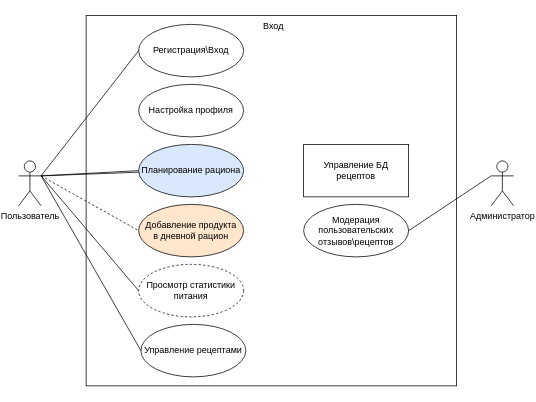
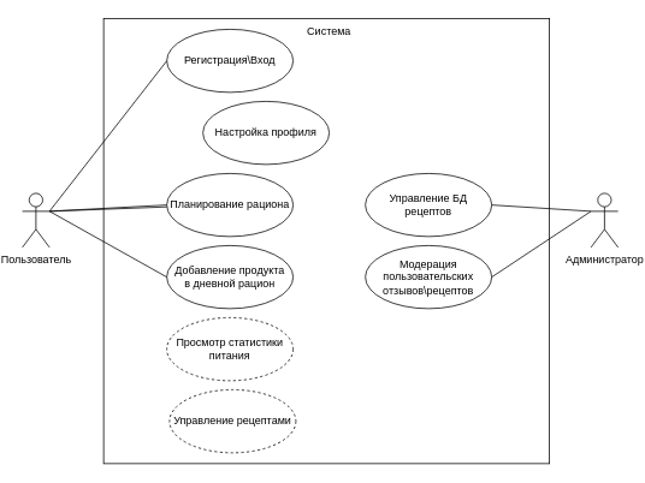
- <mxCell id="21" value="Вход" style="text;html=1;align=center;verticalAlign=middle;whiteSpace=wrap;rounded=0;" vertex="1" parent="1"><mxGeometry x="330" y="20" width="60" height="30" as="geometry" /></mxCell>
+ <mxCell id="21" value="Система" style="text;html=1;align=center;verticalAlign=middle;whiteSpace=wrap;rounded=0;" vertex="1" parent="1"><mxGeometry x="330" y="20" width="60" height="30" as="geometry" /></mxCell>
- <mxCell id="6" value="Настройка профиля" style="ellipse;whiteSpace=wrap;html=1;" parent="1" vertex="1"><mxGeometry x="180" y="112" width="140" height="70" as="geometry" /></mxCell>
+ <mxCell id="6" value="Настройка профиля" style="ellipse;whiteSpace=wrap;html=1;" parent="1" vertex="1"><mxGeometry x="220" y="112" width="140" height="70" as="geometry" /></mxCell>
- <mxCell id="7" value="Планирование рациона" style="ellipse;whiteSpace=wrap;html=1;fillColor=#dae8fc;" parent="1" vertex="1"><mxGeometry x="180" y="192" width="140" height="70" as="geometry" /></mxCell>
+ <mxCell id="7" value="Планирование рациона" style="ellipse;whiteSpace=wrap;html=1;" parent="1" vertex="1"><mxGeometry x="180" y="192" width="140" height="70" as="geometry" /></mxCell>
- <mxCell id="11" value="Управление БД рецептов" style="whiteSpace=wrap;html=1;rounded=0;" parent="1" vertex="1"><mxGeometry x="400" y="192" width="140" height="70" as="geometry" /></mxCell>
+ <mxCell id="11" value="Управление БД рецептов" style="ellipse;whiteSpace=wrap;html=1;" parent="1" vertex="1"><mxGeometry x="400" y="192" width="140" height="70" as="geometry" /></mxCell>
+ <mxCell id="20" value="" style="endArrow=none;html=1;rounded=0;entryX=0;entryY=0.333;entryDx=0;entryDy=0;entryPerimeter=0;exitX=1;exitY=0.5;exitDx=0;exitDy=0;" parent="1" source="11" target="4" edge="1"><mxGeometry width="50" height="50" relative="1" as="geometry"><mxPoint x="320" y="294" as="sourcePoint" /><mxPoint x="370" y="244" as="targetPoint" /></mxGeometry></mxCell>
- <mxCell id="16" value="" style="endArrow=none;html=1;rounded=0;exitX=1;exitY=0.333;exitDx=0;exitDy=0;exitPerimeter=0;entryX=0;entryY=0.5;entryDx=0;entryDy=0;dashed=1;" parent="1" source="3" target="8" edge="1"><mxGeometry width="50" height="50" relative="1" as="geometry"><mxPoint x="320" y="294" as="sourcePoint" /><mxPoint x="370" y="244" as="targetPoint" /></mxGeometry></mxCell>
+ <mxCell id="16" value="" style="endArrow=none;html=1;rounded=0;exitX=1;exitY=0.333;exitDx=0;exitDy=0;exitPerimeter=0;entryX=0;entryY=0.5;entryDx=0;entryDy=0;" parent="1" source="3" target="8" edge="1"><mxGeometry width="50" height="50" relative="1" as="geometry"><mxPoint x="320" y="294" as="sourcePoint" /><mxPoint x="370" y="244" as="targetPoint" /></mxGeometry></mxCell>
- <mxCell id="8" value="Добавление продукта&lt;div&gt;в дневной рацион&lt;/div&gt;" style="ellipse;whiteSpace=wrap;html=1;fillColor=#ffe6cc;" parent="1" vertex="1"><mxGeometry x="180" y="272" width="140" height="70" as="geometry" /></mxCell>
+ <mxCell id="8" value="Добавление продукта&lt;div&gt;в дневной рацион&lt;/div&gt;" style="ellipse;whiteSpace=wrap;html=1;" parent="1" vertex="1"><mxGeometry x="180" y="272" width="140" height="70" as="geometry" /></mxCell>
- <mxCell id="17" value="" style="endArrow=none;html=1;rounded=0;exitX=0;exitY=0.5;exitDx=0;exitDy=0;entryX=1;entryY=0.333;entryDx=0;entryDy=0;entryPerimeter=0;" parent="1" source="9" target="3" edge="1"><mxGeometry width="50" height="50" relative="1" as="geometry"><mxPoint x="320" y="294" as="sourcePoint" /><mxPoint x="370" y="244" as="targetPoint" /></mxGeometry></mxCell>
- <mxCell id="18" value="" style="endArrow=none;html=1;rounded=0;exitX=0;exitY=0.5;exitDx=0;exitDy=0;entryX=1;entryY=0.333;entryDx=0;entryDy=0;entryPerimeter=0;" parent="1" source="10" target="3" edge="1"><mxGeometry width="50" height="50" relative="1" as="geometry"><mxPoint x="320" y="294" as="sourcePoint" /><mxPoint x="370" y="244" as="targetPoint" /></mxGeometry></mxCell>
- <mxCell id="10" value="Управление рецептами" style="ellipse;whiteSpace=wrap;html=1;" parent="1" vertex="1"><mxGeometry x="183" y="432" width="140" height="70" as="geometry" /></mxCell>
+ <mxCell id="10" value="Управление рецептами" style="ellipse;whiteSpace=wrap;html=1;dashed=1;" parent="1" vertex="1"><mxGeometry x="183" y="432" width="140" height="70" as="geometry" /></mxCell>
